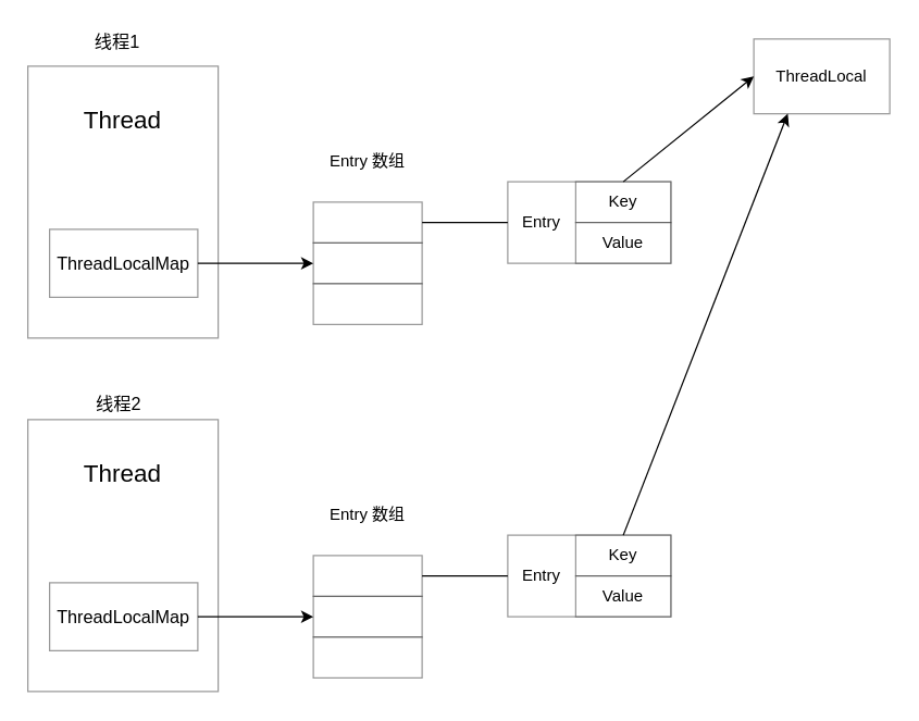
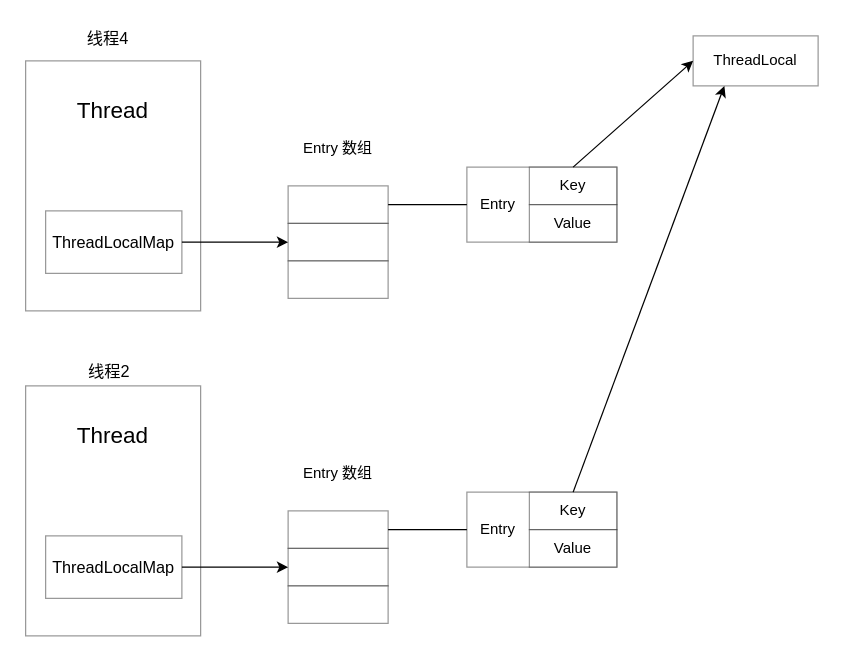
- <mxCell id="37" value="线程1" style="text;html=1;strokeColor=none;fillColor=none;align=center;verticalAlign=middle;whiteSpace=wrap;rounded=0;fontSize=13;" vertex="1" parent="1"><mxGeometry x="66" y="20" width="40" height="20" as="geometry" /></mxCell>
+ <mxCell id="37" value="线程4" style="text;html=1;strokeColor=none;fillColor=none;align=center;verticalAlign=middle;whiteSpace=wrap;rounded=0;fontSize=13;" vertex="1" parent="1"><mxGeometry x="66" y="20" width="40" height="20" as="geometry" /></mxCell>
- <mxCell id="2" value="ThreadLocal" style="rounded=0;whiteSpace=wrap;html=1;labelBackgroundColor=none;opacity=40;" parent="1" vertex="1"><mxGeometry x="554" y="28" width="100" height="55" as="geometry" /></mxCell>
+ <mxCell id="2" value="ThreadLocal" style="rounded=0;whiteSpace=wrap;html=1;labelBackgroundColor=none;opacity=40;" parent="1" vertex="1"><mxGeometry x="554" y="28" width="100" height="40" as="geometry" /></mxCell>
